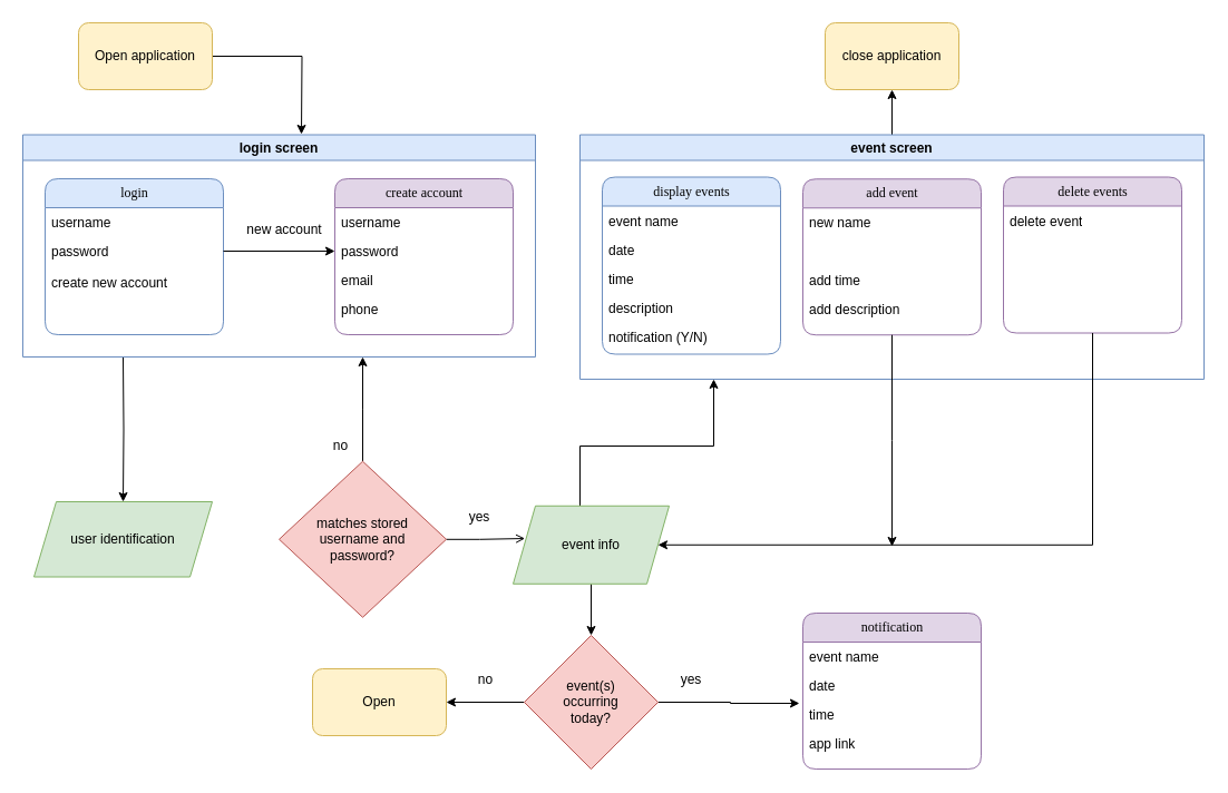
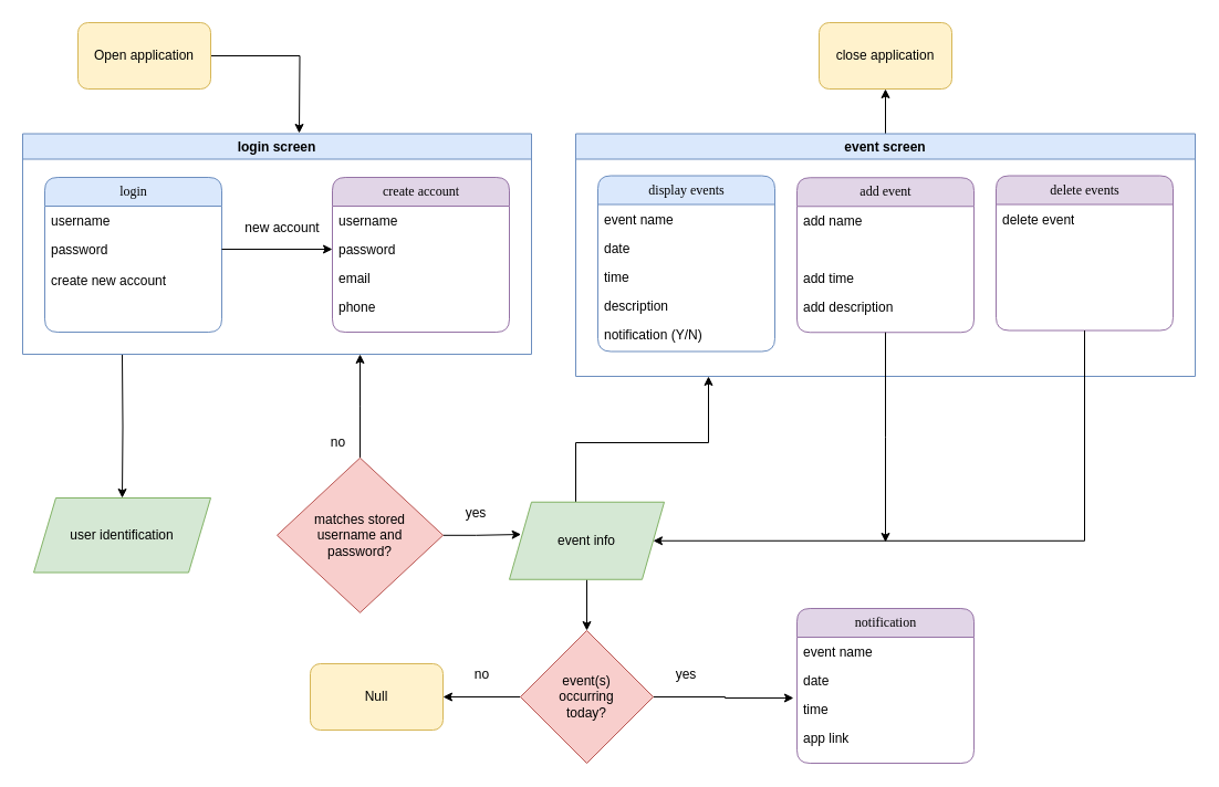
- <mxCell id="37" value="new name" style="text;html=1;strokeColor=none;fillColor=none;spacingLeft=4;spacingRight=4;whiteSpace=wrap;overflow=hidden;rotatable=0;points=[[0,0.5],[1,0.5]];portConstraint=eastwest;" vertex="1" parent="36"><mxGeometry width="160" height="26" as="geometry" /></mxCell>
+ <mxCell id="37" value="add name" style="text;html=1;strokeColor=none;fillColor=none;spacingLeft=4;spacingRight=4;whiteSpace=wrap;overflow=hidden;rotatable=0;points=[[0,0.5],[1,0.5]];portConstraint=eastwest;" vertex="1" parent="36"><mxGeometry width="160" height="26" as="geometry" /></mxCell>
- <mxCell id="12" style="edgeStyle=orthogonalEdgeStyle;rounded=0;orthogonalLoop=1;jettySize=auto;html=1;entryX=0.076;entryY=0.418;entryDx=0;entryDy=0;entryPerimeter=0;endArrow=open;" edge="1" parent="1" source="13" target="10"><mxGeometry relative="1" as="geometry" /></mxCell>
+ <mxCell id="12" style="edgeStyle=orthogonalEdgeStyle;rounded=0;orthogonalLoop=1;jettySize=auto;html=1;entryX=0.076;entryY=0.418;entryDx=0;entryDy=0;entryPerimeter=0;" edge="1" parent="1" source="13" target="10"><mxGeometry relative="1" as="geometry" /></mxCell>
- <mxCell id="56" value="Open" style="rounded=1;whiteSpace=wrap;html=1;fillColor=#fff2cc;strokeColor=#d6b656;" vertex="1" parent="1"><mxGeometry x="280" y="600" width="120" height="60" as="geometry" /></mxCell>
+ <mxCell id="56" value="Null" style="rounded=1;whiteSpace=wrap;html=1;fillColor=#fff2cc;strokeColor=#d6b656;" vertex="1" parent="1"><mxGeometry x="280" y="600" width="120" height="60" as="geometry" /></mxCell>
